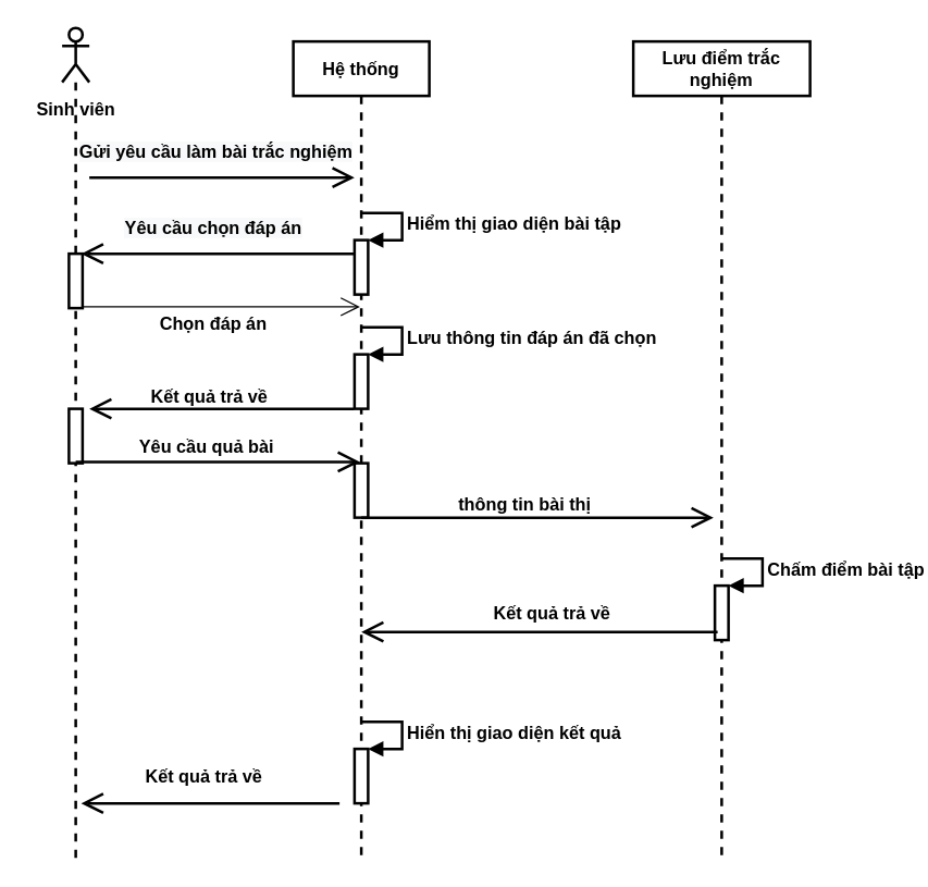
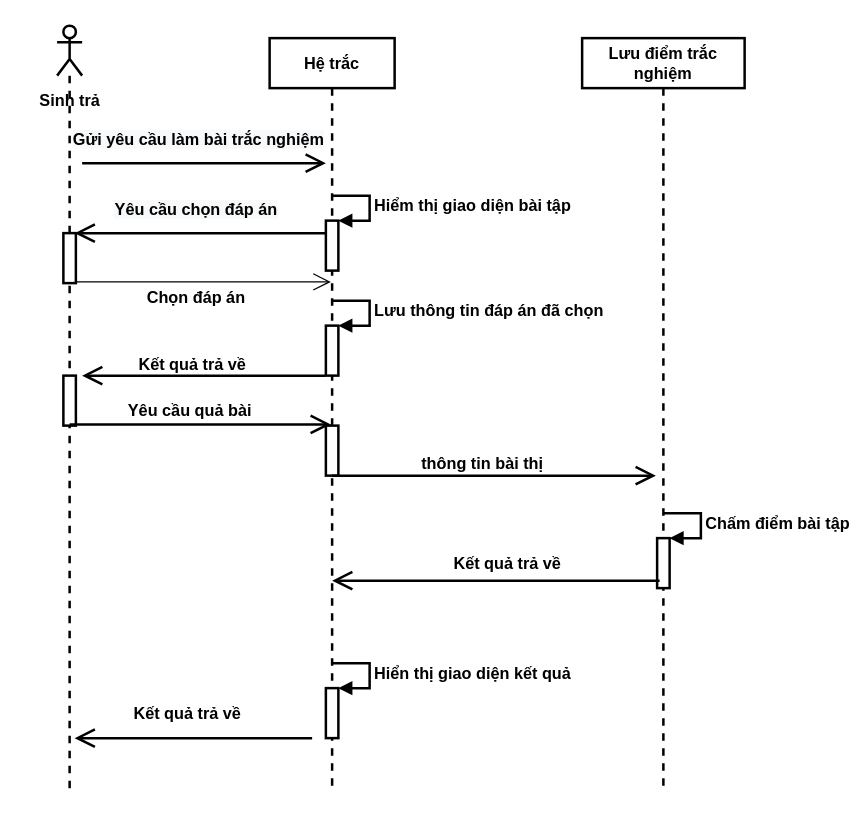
- <mxCell id="5" value="Hệ thống" style="shape=umlLifeline;perimeter=lifelinePerimeter;whiteSpace=wrap;html=1;container=1;collapsible=0;recursiveResize=0;outlineConnect=0;strokeWidth=2;fontSize=13;fontStyle=1" vertex="1" parent="1"><mxGeometry x="215" y="30" width="100" height="600" as="geometry" /></mxCell>
+ <mxCell id="5" value="Hệ trắc" style="shape=umlLifeline;perimeter=lifelinePerimeter;whiteSpace=wrap;html=1;container=1;collapsible=0;recursiveResize=0;outlineConnect=0;strokeWidth=2;fontSize=13;fontStyle=1" vertex="1" parent="1"><mxGeometry x="215" y="30" width="100" height="600" as="geometry" /></mxCell>
- <mxCell id="16" value="&lt;span style=&quot;font-size: 13px;&quot;&gt;Sinh viên&lt;/span&gt;" style="text;html=1;align=center;verticalAlign=middle;resizable=0;points=[];autosize=1;strokeColor=none;fillColor=none;fontSize=13;fontStyle=1" vertex="1" parent="1"><mxGeometry x="20" y="70" width="70" height="20" as="geometry" /></mxCell>
+ <mxCell id="16" value="&lt;span style=&quot;font-size: 13px;&quot;&gt;Sinh trả&lt;/span&gt;" style="text;html=1;align=center;verticalAlign=middle;resizable=0;points=[];autosize=1;strokeColor=none;fillColor=none;fontSize=13;fontStyle=1" vertex="1" parent="1"><mxGeometry x="20" y="70" width="70" height="20" as="geometry" /></mxCell>
